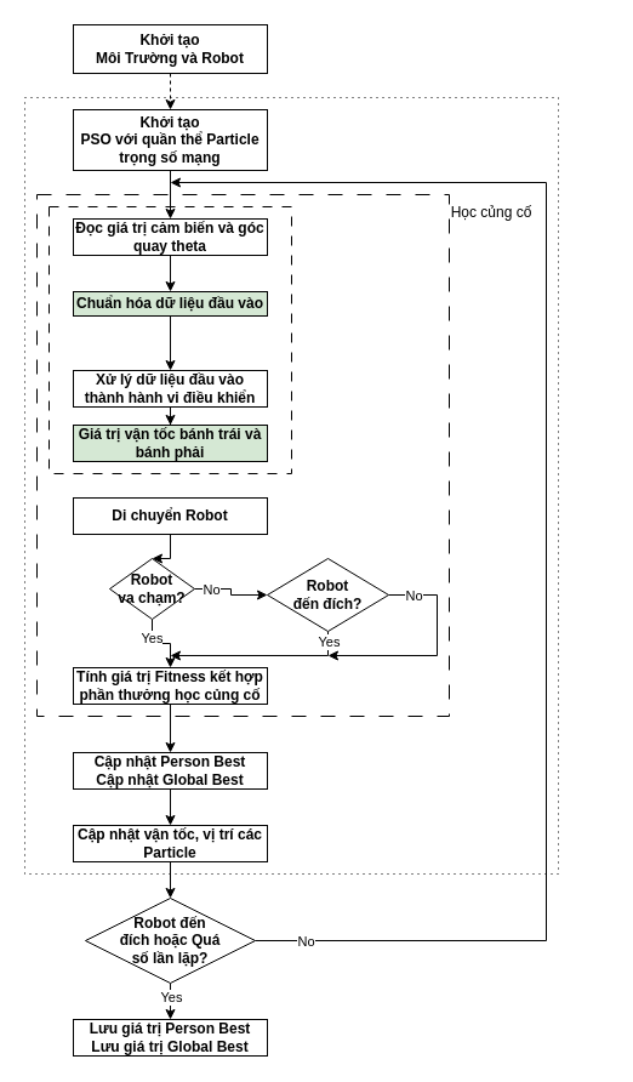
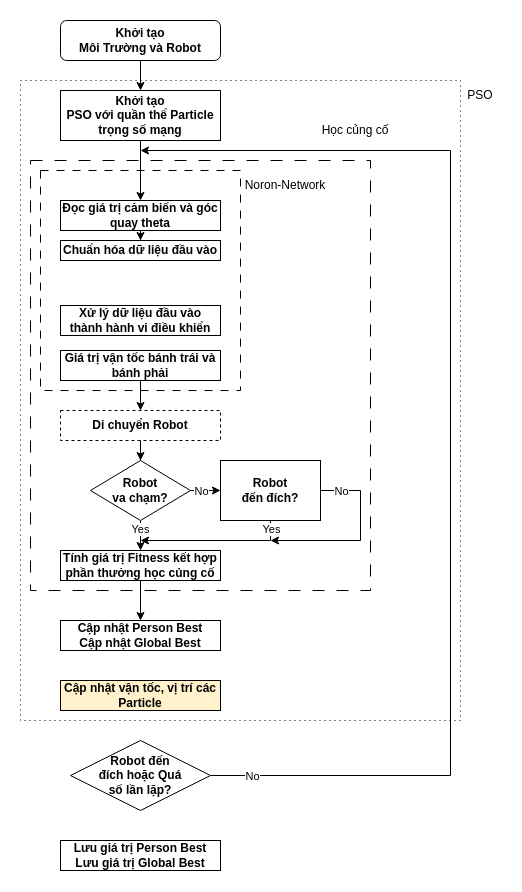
- <mxCell id="6" value="&lt;b&gt;Khởi tạo&lt;br&gt;Môi Trường và Robot&lt;/b&gt;" style="rounded=0;whiteSpace=wrap;html=1;" vertex="1" parent="1"><mxGeometry x="60" y="20" width="160" height="40" as="geometry" /></mxCell>
+ <mxCell id="6" value="&lt;b&gt;Khởi tạo&lt;br&gt;Môi Trường và Robot&lt;/b&gt;" style="whiteSpace=wrap;html=1;rounded=1;" vertex="1" parent="1"><mxGeometry x="60" y="20" width="160" height="40" as="geometry" /></mxCell>
- <mxCell id="5" style="edgeStyle=orthogonalEdgeStyle;rounded=0;orthogonalLoop=1;jettySize=auto;html=1;exitX=0.5;exitY=1;exitDx=0;exitDy=0;entryX=0.5;entryY=0;entryDx=0;entryDy=0;dashed=1;" edge="1" parent="1" source="6" target="8"><mxGeometry relative="1" as="geometry" /></mxCell>
+ <mxCell id="5" style="edgeStyle=orthogonalEdgeStyle;rounded=0;orthogonalLoop=1;jettySize=auto;html=1;exitX=0.5;exitY=1;exitDx=0;exitDy=0;entryX=0.5;entryY=0;entryDx=0;entryDy=0;" edge="1" parent="1" source="6" target="8"><mxGeometry relative="1" as="geometry" /></mxCell>
+ <mxCell id="43" value="PSO" style="text;html=1;align=center;verticalAlign=middle;whiteSpace=wrap;rounded=0;" vertex="1" parent="1"><mxGeometry x="460" y="80" width="40" height="30" as="geometry" /></mxCell>
- <mxCell id="32" value="Học củng cố" style="text;html=1;align=center;verticalAlign=middle;whiteSpace=wrap;rounded=0;" vertex="1" parent="1"><mxGeometry x="370" y="160" width="70" height="30" as="geometry" /></mxCell>
+ <mxCell id="32" value="Học củng cố" style="text;html=1;align=center;verticalAlign=middle;whiteSpace=wrap;rounded=0;" vertex="1" parent="1"><mxGeometry x="320" y="115" width="70" height="30" as="geometry" /></mxCell>
+ <mxCell id="19" value="Noron-Network" style="text;html=1;align=center;verticalAlign=middle;whiteSpace=wrap;rounded=0;" vertex="1" parent="1"><mxGeometry x="240" y="170" width="90" height="30" as="geometry" /></mxCell>
- <mxCell id="10" value="&lt;b&gt;Đọc giá trị cảm biến và góc quay theta&lt;/b&gt;" style="rounded=0;whiteSpace=wrap;html=1;" vertex="1" parent="1"><mxGeometry x="60" y="180" width="160" height="30" as="geometry" /></mxCell>
+ <mxCell id="10" value="&lt;b&gt;Đọc giá trị cảm biến và góc quay theta&lt;/b&gt;" style="rounded=0;whiteSpace=wrap;html=1;" vertex="1" parent="1"><mxGeometry x="60" y="200" width="160" height="30" as="geometry" /></mxCell>
- <mxCell id="12" value="&lt;b&gt;Chuẩn hóa dữ liệu đầu vào&lt;/b&gt;" style="rounded=0;whiteSpace=wrap;html=1;fillColor=#d5e8d4;" vertex="1" parent="1"><mxGeometry x="60" y="240" width="160" height="20" as="geometry" /></mxCell>
+ <mxCell id="12" value="&lt;b&gt;Chuẩn hóa dữ liệu đầu vào&lt;/b&gt;" style="rounded=0;whiteSpace=wrap;html=1;" vertex="1" parent="1"><mxGeometry x="60" y="240" width="160" height="20" as="geometry" /></mxCell>
- <mxCell id="11" style="edgeStyle=orthogonalEdgeStyle;rounded=0;orthogonalLoop=1;jettySize=auto;html=1;exitX=0.5;exitY=1;exitDx=0;exitDy=0;entryX=0.5;entryY=0;entryDx=0;entryDy=0;" edge="1" parent="1" source="12" target="14"><mxGeometry relative="1" as="geometry" /></mxCell>
- <mxCell id="13" style="edgeStyle=orthogonalEdgeStyle;rounded=0;orthogonalLoop=1;jettySize=auto;html=1;entryX=0.5;entryY=0;entryDx=0;entryDy=0;" edge="1" parent="1" source="14" target="16"><mxGeometry relative="1" as="geometry" /></mxCell>
- <mxCell id="16" value="&lt;b&gt;Giá trị vận tốc bánh trái và bánh phải&lt;/b&gt;" style="rounded=0;whiteSpace=wrap;html=1;container=1;fillColor=#d5e8d4;" vertex="1" parent="1"><mxGeometry x="60" y="350" width="160" height="30" as="geometry" /></mxCell>
+ <mxCell id="16" value="&lt;b&gt;Giá trị vận tốc bánh trái và bánh phải&lt;/b&gt;" style="rounded=0;whiteSpace=wrap;html=1;container=1;" vertex="1" parent="1"><mxGeometry x="60" y="350" width="160" height="30" as="geometry" /></mxCell>
+ <mxCell id="15" style="edgeStyle=orthogonalEdgeStyle;rounded=0;orthogonalLoop=1;jettySize=auto;html=1;entryX=0.5;entryY=0;entryDx=0;entryDy=0;" edge="1" parent="1" source="16" target="18"><mxGeometry relative="1" as="geometry" /></mxCell>
- <mxCell id="18" value="&lt;b&gt;Di chuyển Robot&lt;/b&gt;" style="rounded=0;whiteSpace=wrap;html=1;container=1;" vertex="1" parent="1"><mxGeometry x="60" y="410" width="160" height="30" as="geometry" /></mxCell>
+ <mxCell id="18" value="&lt;b&gt;Di chuyển Robot&lt;/b&gt;" style="rounded=0;whiteSpace=wrap;html=1;container=1;dashed=1;" vertex="1" parent="1"><mxGeometry x="60" y="410" width="160" height="30" as="geometry" /></mxCell>
- <mxCell id="24" value="Robot&lt;br&gt;va chạm?" style="rhombus;whiteSpace=wrap;html=1;rounded=0;fontStyle=1" vertex="1" parent="1"><mxGeometry x="90" y="460" width="70" height="50" as="geometry" /></mxCell>
+ <mxCell id="24" value="Robot&lt;br&gt;va chạm?" style="rhombus;whiteSpace=wrap;html=1;rounded=0;fontStyle=1" vertex="1" parent="1"><mxGeometry x="90" y="460" width="100" height="60" as="geometry" /></mxCell>
- <mxCell id="29" value="&lt;b&gt;Robot&lt;/b&gt;&lt;div&gt;&lt;b&gt;đến đích?&lt;/b&gt;&lt;/div&gt;" style="rhombus;whiteSpace=wrap;html=1;rounded=0;" vertex="1" parent="1"><mxGeometry x="220" y="460" width="100" height="60" as="geometry" /></mxCell>
+ <mxCell id="29" value="&lt;b&gt;Robot&lt;/b&gt;&lt;div&gt;&lt;b&gt;đến đích?&lt;/b&gt;&lt;/div&gt;" style="whiteSpace=wrap;html=1;rounded=0;" vertex="1" parent="1"><mxGeometry x="220" y="460" width="100" height="60" as="geometry" /></mxCell>
- <mxCell id="33" style="edgeStyle=orthogonalEdgeStyle;rounded=0;orthogonalLoop=1;jettySize=auto;html=1;entryX=0.5;entryY=0;entryDx=0;entryDy=0;" edge="1" parent="1" source="34" target="36"><mxGeometry relative="1" as="geometry" /></mxCell>
- <mxCell id="36" value="&lt;b&gt;Cập nhật vận tốc, vị trí các Particle&lt;/b&gt;" style="rounded=0;whiteSpace=wrap;html=1;container=1;" vertex="1" parent="1"><mxGeometry x="60" y="680" width="160" height="30" as="geometry"><mxRectangle x="280" y="570" width="350" height="30" as="alternateBounds" /></mxGeometry></mxCell>
+ <mxCell id="36" value="&lt;b&gt;Cập nhật vận tốc, vị trí các Particle&lt;/b&gt;" style="rounded=0;whiteSpace=wrap;html=1;container=1;fillColor=#fff2cc;" vertex="1" parent="1"><mxGeometry x="60" y="680" width="160" height="30" as="geometry"><mxRectangle x="280" y="570" width="350" height="30" as="alternateBounds" /></mxGeometry></mxCell>
- <mxCell id="35" value="" style="edgeStyle=orthogonalEdgeStyle;rounded=0;orthogonalLoop=1;jettySize=auto;html=1;" edge="1" parent="1" source="36" target="41"><mxGeometry relative="1" as="geometry" /></mxCell>
- <mxCell id="39" style="edgeStyle=orthogonalEdgeStyle;rounded=0;orthogonalLoop=1;jettySize=auto;html=1;exitX=0.5;exitY=1;exitDx=0;exitDy=0;entryX=0.5;entryY=0;entryDx=0;entryDy=0;" edge="1" parent="1" source="41" target="42"><mxGeometry relative="1" as="geometry"><mxPoint x="139.96" y="840" as="targetPoint" /></mxGeometry></mxCell>
- <mxCell id="40" value="Yes" style="edgeLabel;html=1;align=center;verticalAlign=middle;resizable=0;points=[];" vertex="1" connectable="0" parent="39"><mxGeometry x="-0.267" y="-2" relative="1" as="geometry"><mxPoint x="2" as="offset" /></mxGeometry></mxCell>
